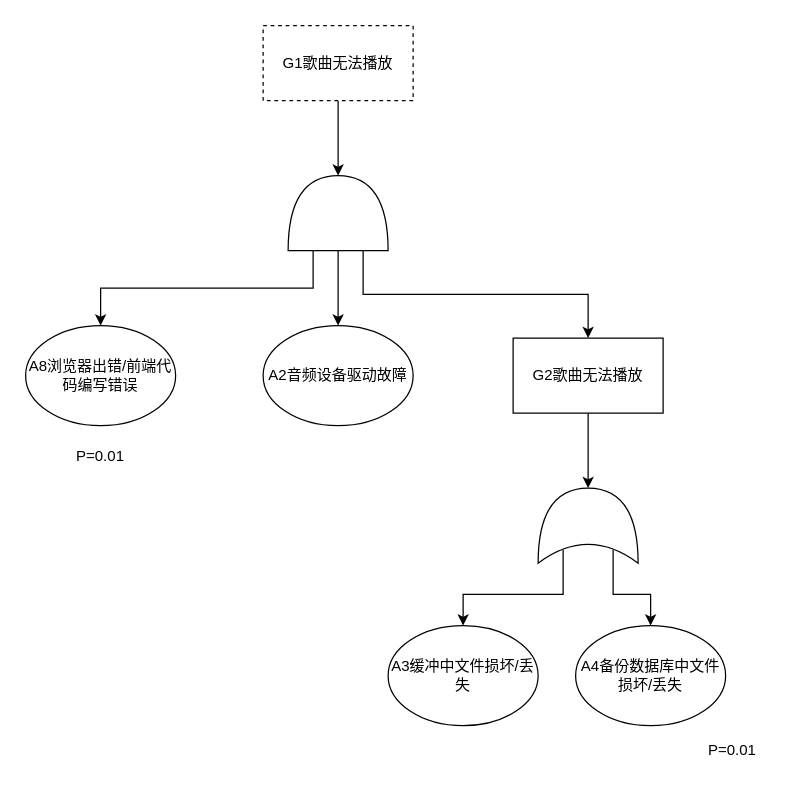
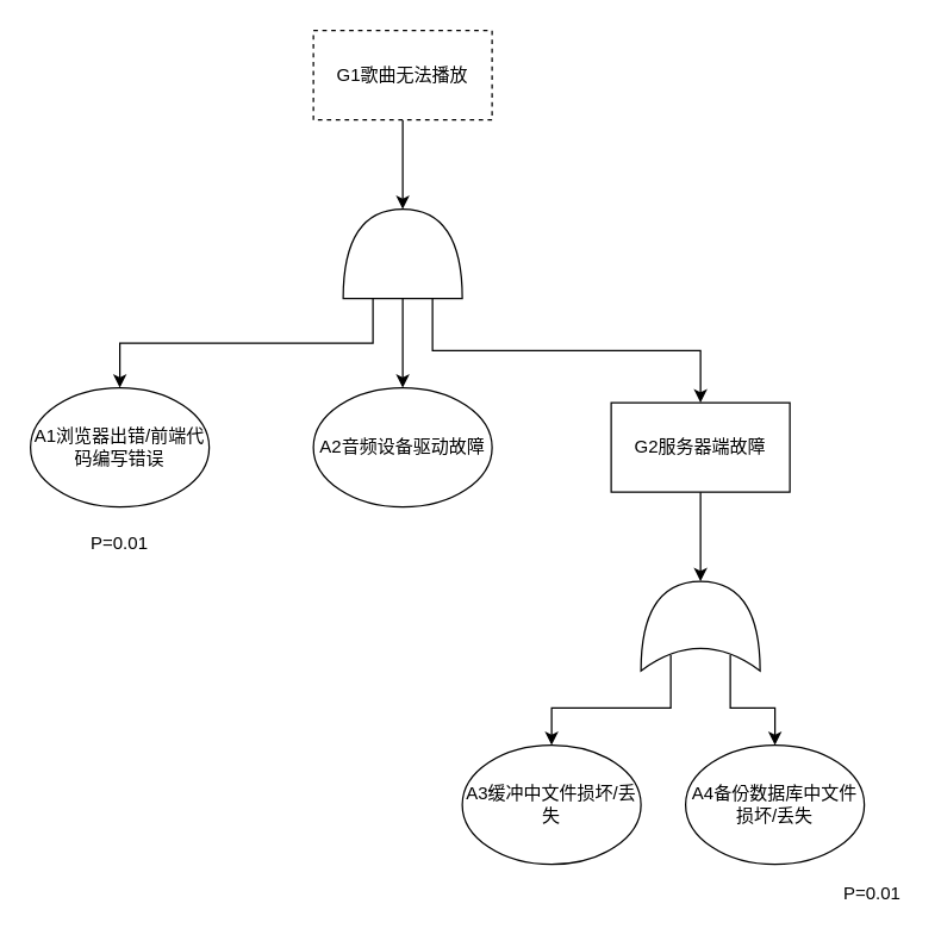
- <mxCell id="15" value="A8浏览器出错/前端代码编写错误" style="ellipse;whiteSpace=wrap;html=1;" vertex="1" parent="1"><mxGeometry x="20" y="260" width="120" height="80" as="geometry" /></mxCell>
+ <mxCell id="15" value="A1浏览器出错/前端代码编写错误" style="ellipse;whiteSpace=wrap;html=1;" vertex="1" parent="1"><mxGeometry x="20" y="260" width="120" height="80" as="geometry" /></mxCell>
- <mxCell id="12" value="G2歌曲无法播放" style="rounded=0;whiteSpace=wrap;html=1;" vertex="1" parent="1"><mxGeometry x="410" y="270" width="120" height="60" as="geometry" /></mxCell>
+ <mxCell id="12" value="G2服务器端故障" style="rounded=0;whiteSpace=wrap;html=1;" vertex="1" parent="1"><mxGeometry x="410" y="270" width="120" height="60" as="geometry" /></mxCell>
